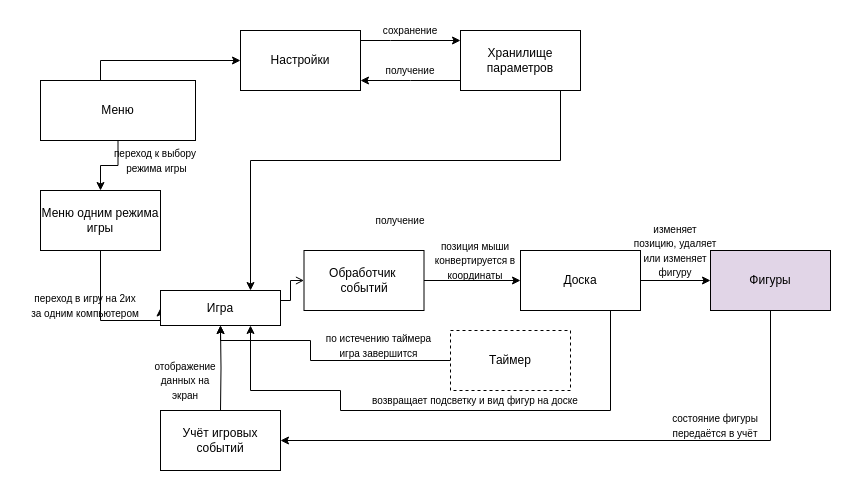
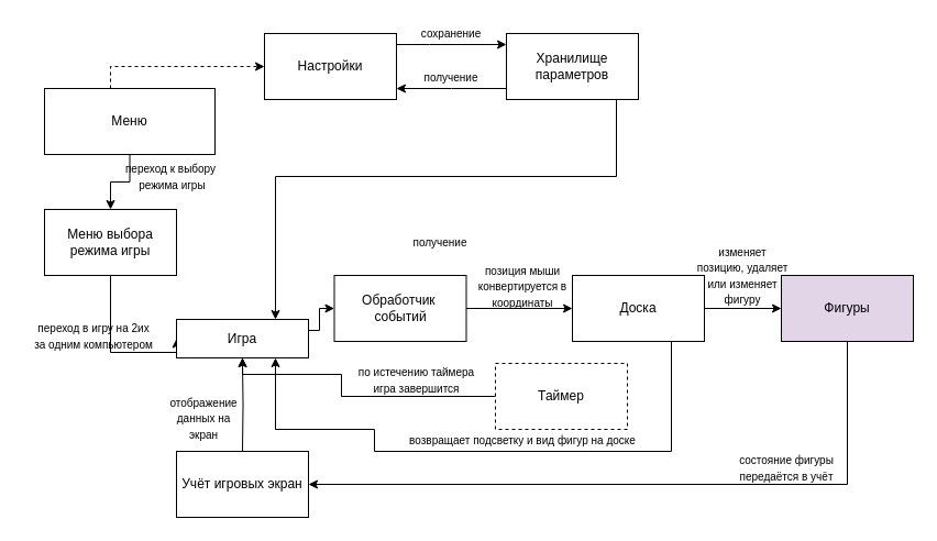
- <mxCell id="2" style="edgeStyle=orthogonalEdgeStyle;rounded=0;orthogonalLoop=1;jettySize=auto;html=1;entryX=0;entryY=0.5;entryDx=0;entryDy=0;" parent="1" source="5" target="7" edge="1"><mxGeometry relative="1" as="geometry"><Array as="points"><mxPoint x="100" y="60" /></Array></mxGeometry></mxCell>
+ <mxCell id="2" style="edgeStyle=orthogonalEdgeStyle;rounded=0;orthogonalLoop=1;jettySize=auto;html=1;entryX=0;entryY=0.5;entryDx=0;entryDy=0;dashed=1;" parent="1" source="5" target="7" edge="1"><mxGeometry relative="1" as="geometry"><Array as="points"><mxPoint x="100" y="60" /></Array></mxGeometry></mxCell>
- <mxCell id="34" value="Меню одним режима игры" style="rounded=0;whiteSpace=wrap;html=1;" vertex="1" parent="1"><mxGeometry x="40" y="190" width="120" height="60" as="geometry" /></mxCell>
+ <mxCell id="34" value="Меню выбора режима игры" style="rounded=0;whiteSpace=wrap;html=1;" vertex="1" parent="1"><mxGeometry x="40" y="190" width="120" height="60" as="geometry" /></mxCell>
- <mxCell id="8" style="edgeStyle=orthogonalEdgeStyle;rounded=0;orthogonalLoop=1;jettySize=auto;html=1;entryX=0;entryY=0.5;entryDx=0;entryDy=0;endArrow=open;" parent="1" source="10" target="18" edge="1"><mxGeometry relative="1" as="geometry"><Array as="points"><mxPoint x="290" y="300" /><mxPoint x="290" y="280" /></Array></mxGeometry></mxCell>
+ <mxCell id="8" style="edgeStyle=orthogonalEdgeStyle;rounded=0;orthogonalLoop=1;jettySize=auto;html=1;entryX=0;entryY=0.5;entryDx=0;entryDy=0;" parent="1" source="10" target="18" edge="1"><mxGeometry relative="1" as="geometry"><Array as="points"><mxPoint x="290" y="300" /><mxPoint x="290" y="280" /></Array></mxGeometry></mxCell>
- <mxCell id="21" value="Учёт игровых событий" style="rounded=0;whiteSpace=wrap;html=1;" parent="1" vertex="1"><mxGeometry x="160" y="410" width="120" height="60" as="geometry" /></mxCell>
+ <mxCell id="21" value="Учёт игровых экран" style="rounded=0;whiteSpace=wrap;html=1;" parent="1" vertex="1"><mxGeometry x="160" y="410" width="120" height="60" as="geometry" /></mxCell>
